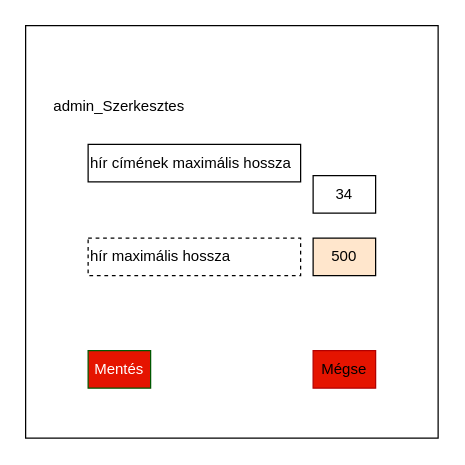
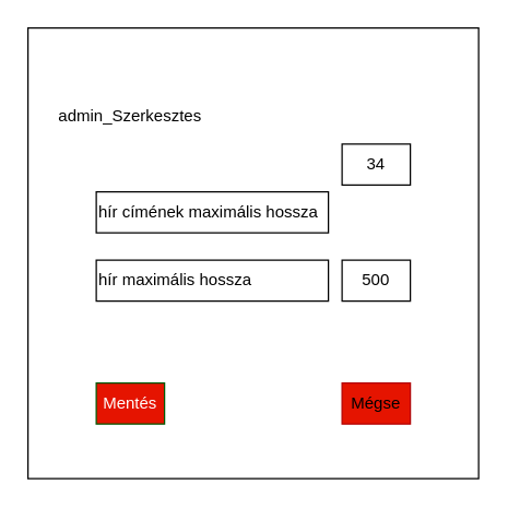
- <mxCell id="3" value="hír címének maximális hossza" style="rounded=0;whiteSpace=wrap;html=1;align=left;" parent="1" vertex="1"><mxGeometry x="70" y="115" width="170" height="30" as="geometry" /></mxCell>
+ <mxCell id="3" value="hír címének maximális hossza" style="rounded=0;whiteSpace=wrap;html=1;align=left;" parent="1" vertex="1"><mxGeometry x="70" y="140" width="170" height="30" as="geometry" /></mxCell>
- <mxCell id="6" value="34" style="rounded=0;whiteSpace=wrap;html=1;" parent="1" vertex="1"><mxGeometry x="250" y="140" width="50" height="30" as="geometry" /></mxCell>
+ <mxCell id="6" value="34" style="rounded=0;whiteSpace=wrap;html=1;" parent="1" vertex="1"><mxGeometry x="250" y="105" width="50" height="30" as="geometry" /></mxCell>
- <mxCell id="5" value="hír maximális hossza" style="rounded=0;whiteSpace=wrap;html=1;align=left;dashed=1;" parent="1" vertex="1"><mxGeometry x="70" y="190" width="170" height="30" as="geometry" /></mxCell>
+ <mxCell id="5" value="hír maximális hossza" style="rounded=0;whiteSpace=wrap;html=1;align=left;" parent="1" vertex="1"><mxGeometry x="70" y="190" width="170" height="30" as="geometry" /></mxCell>
- <mxCell id="7" value="500" style="rounded=0;whiteSpace=wrap;html=1;fillColor=#ffe6cc;" parent="1" vertex="1"><mxGeometry x="250" y="190" width="50" height="30" as="geometry" /></mxCell>
+ <mxCell id="7" value="500" style="rounded=0;whiteSpace=wrap;html=1;" parent="1" vertex="1"><mxGeometry x="250" y="190" width="50" height="30" as="geometry" /></mxCell>
